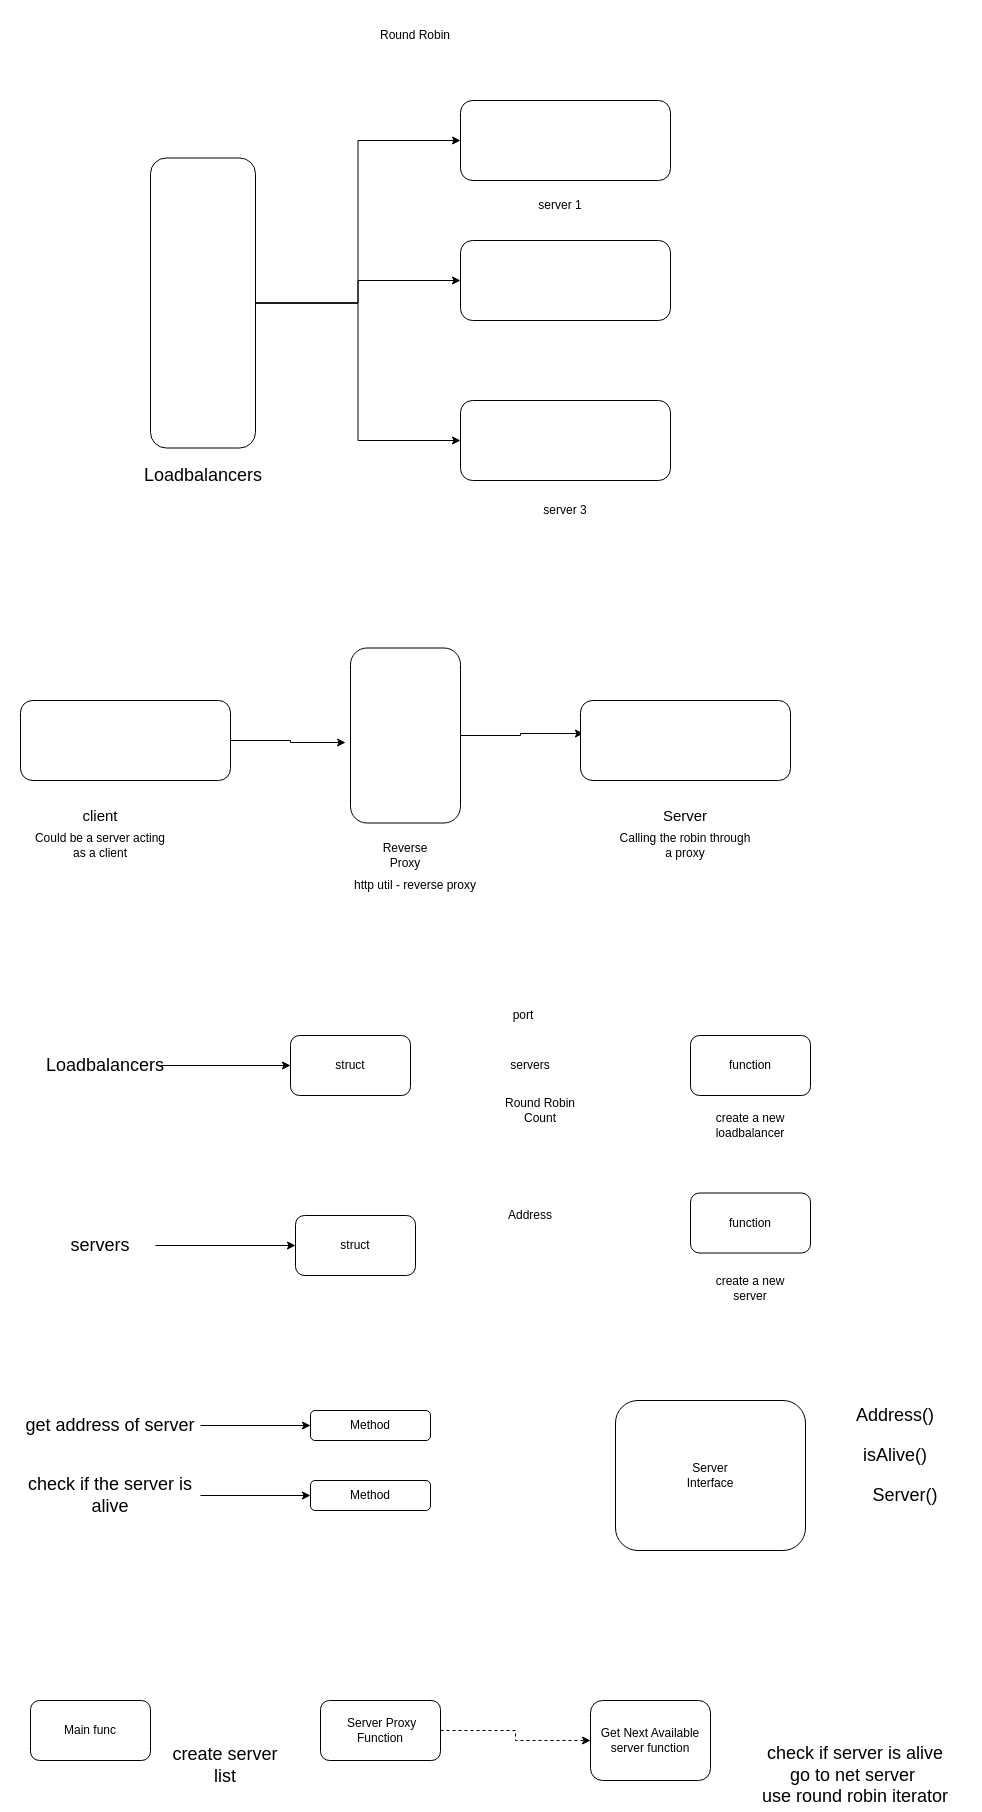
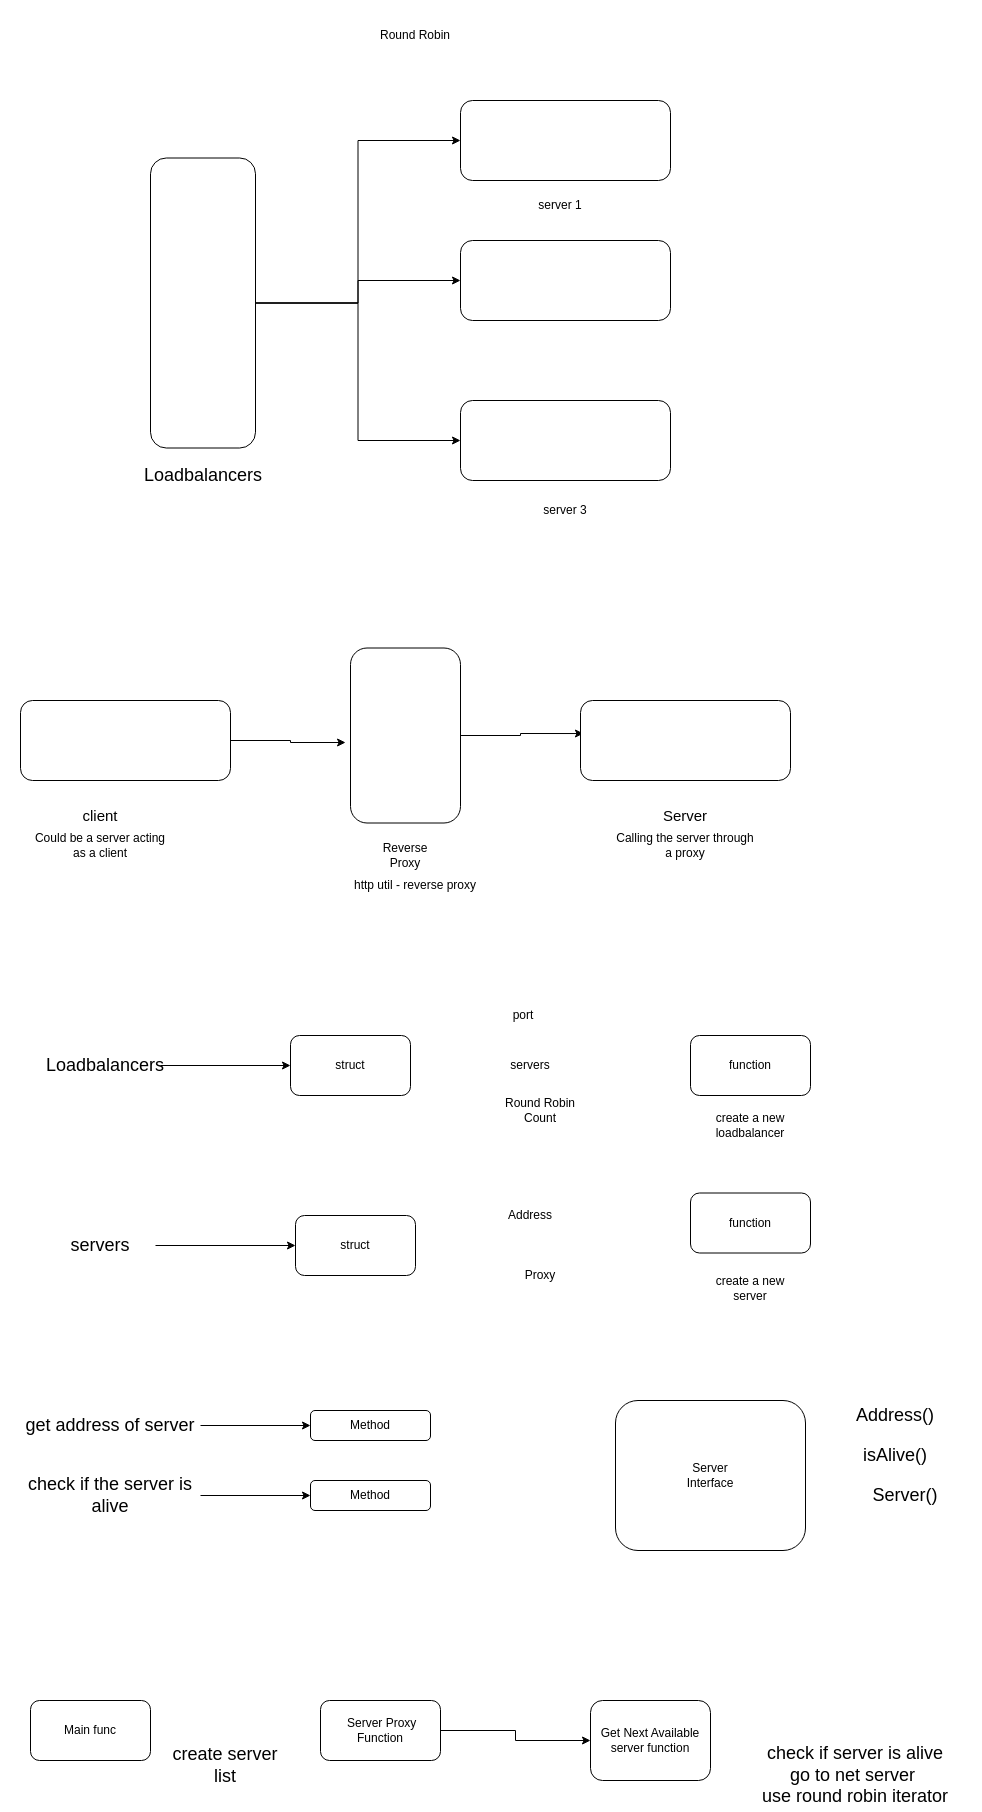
- <mxCell id="20" value="Calling the robin through a proxy" style="text;html=1;strokeColor=none;fillColor=none;align=center;verticalAlign=middle;whiteSpace=wrap;rounded=0;" vertex="1" parent="1"><mxGeometry x="615" y="830" width="140" height="30" as="geometry" /></mxCell>
+ <mxCell id="20" value="Calling the server through a proxy" style="text;html=1;strokeColor=none;fillColor=none;align=center;verticalAlign=middle;whiteSpace=wrap;rounded=0;" vertex="1" parent="1"><mxGeometry x="615" y="830" width="140" height="30" as="geometry" /></mxCell>
+ <mxCell id="36" value="Proxy" style="text;html=1;strokeColor=none;fillColor=none;align=center;verticalAlign=middle;whiteSpace=wrap;rounded=0;" vertex="1" parent="1"><mxGeometry x="510" y="1260" width="60" height="30" as="geometry" /></mxCell>
- <mxCell id="50" style="edgeStyle=orthogonalEdgeStyle;rounded=0;orthogonalLoop=1;jettySize=auto;html=1;dashed=1;" edge="1" parent="1" source="51" target="52"><mxGeometry relative="1" as="geometry" /></mxCell>
+ <mxCell id="50" style="edgeStyle=orthogonalEdgeStyle;rounded=0;orthogonalLoop=1;jettySize=auto;html=1;" edge="1" parent="1" source="51" target="52"><mxGeometry relative="1" as="geometry" /></mxCell>
